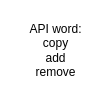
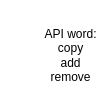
- <mxCell id="2" value="API word:&lt;br&gt;copy&lt;br&gt;add&lt;br&gt;remove&lt;br&gt;" style="text;html=1;align=center;verticalAlign=middle;resizable=0;points=[];autosize=1;strokeColor=none;fillColor=none;" vertex="1" parent="1"><mxGeometry x="20" y="20" width="70" height="60" as="geometry" /></mxCell>
+ <mxCell id="2" value="API word:&lt;br&gt;copy&lt;br&gt;add&lt;br&gt;remove&lt;br&gt;" style="text;html=1;align=center;verticalAlign=middle;resizable=0;points=[];autosize=1;strokeColor=none;fillColor=none;" vertex="1" parent="1"><mxGeometry x="35" y="25" width="70" height="60" as="geometry" /></mxCell>
